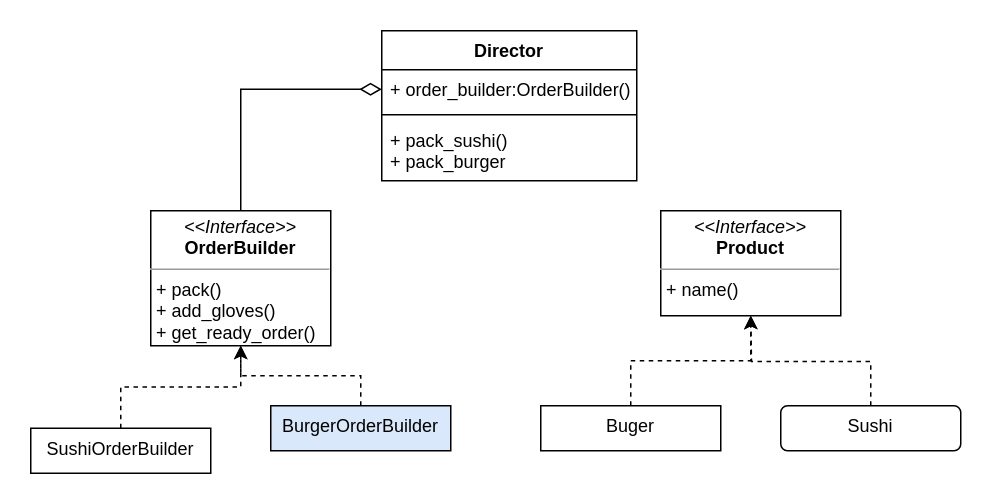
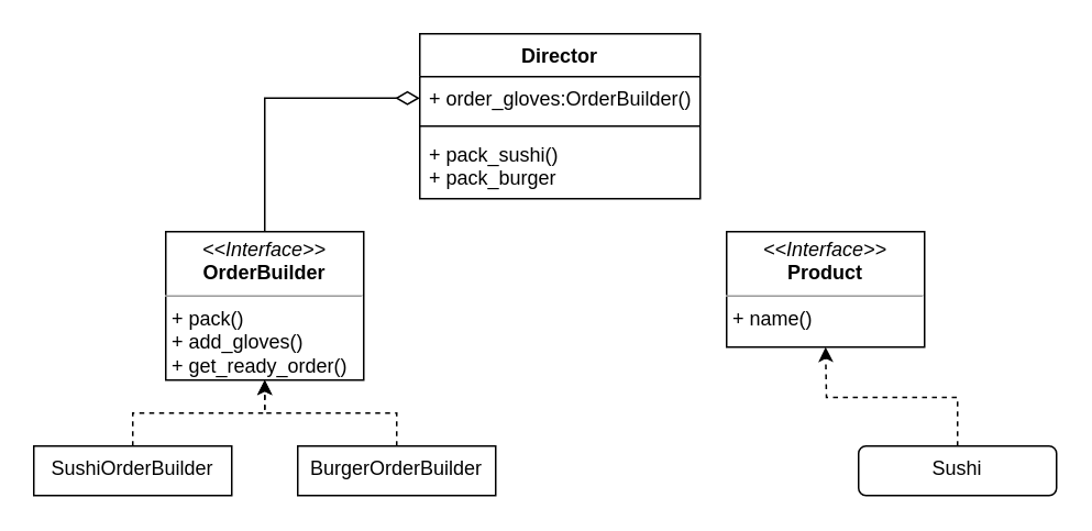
- <mxCell id="12" value="+ order_builder:OrderBuilder()" style="text;strokeColor=none;fillColor=none;align=left;verticalAlign=top;spacingLeft=4;spacingRight=4;overflow=hidden;rotatable=0;points=[[0,0.5],[1,0.5]];portConstraint=eastwest;" parent="11" vertex="1"><mxGeometry y="26" width="170" height="26" as="geometry" /></mxCell>
+ <mxCell id="12" value="+ order_gloves:OrderBuilder()" style="text;strokeColor=none;fillColor=none;align=left;verticalAlign=top;spacingLeft=4;spacingRight=4;overflow=hidden;rotatable=0;points=[[0,0.5],[1,0.5]];portConstraint=eastwest;" parent="11" vertex="1"><mxGeometry y="26" width="170" height="26" as="geometry" /></mxCell>
- <mxCell id="3" style="edgeStyle=orthogonalEdgeStyle;rounded=0;orthogonalLoop=1;jettySize=auto;html=1;exitX=0.5;exitY=0;exitDx=0;exitDy=0;entryX=0.5;entryY=1;entryDx=0;entryDy=0;dashed=1;" parent="1" source="4" target="2" edge="1"><mxGeometry relative="1" as="geometry"><mxPoint x="500" y="230" as="targetPoint" /></mxGeometry></mxCell>
- <mxCell id="10" value="BurgerOrderBuilder" style="whiteSpace=wrap;html=1;align=center;verticalAlign=top;fillColor=#dae8fc;" parent="1" vertex="1"><mxGeometry x="180" y="270" width="120" height="30" as="geometry" /></mxCell>
+ <mxCell id="10" value="BurgerOrderBuilder" style="whiteSpace=wrap;html=1;align=center;verticalAlign=top;" parent="1" vertex="1"><mxGeometry x="180" y="270" width="120" height="30" as="geometry" /></mxCell>
- <mxCell id="4" value="Buger" style="whiteSpace=wrap;html=1;align=center;verticalAlign=top;" parent="1" vertex="1"><mxGeometry x="360" y="270" width="120" height="30" as="geometry" /></mxCell>
- <mxCell id="8" value="SushiOrderBuilder" style="whiteSpace=wrap;html=1;align=center;verticalAlign=top;" parent="1" vertex="1"><mxGeometry x="20" y="285" width="120" height="30" as="geometry" /></mxCell>
+ <mxCell id="8" value="SushiOrderBuilder" style="whiteSpace=wrap;html=1;align=center;verticalAlign=top;" parent="1" vertex="1"><mxGeometry x="20" y="270" width="120" height="30" as="geometry" /></mxCell>
